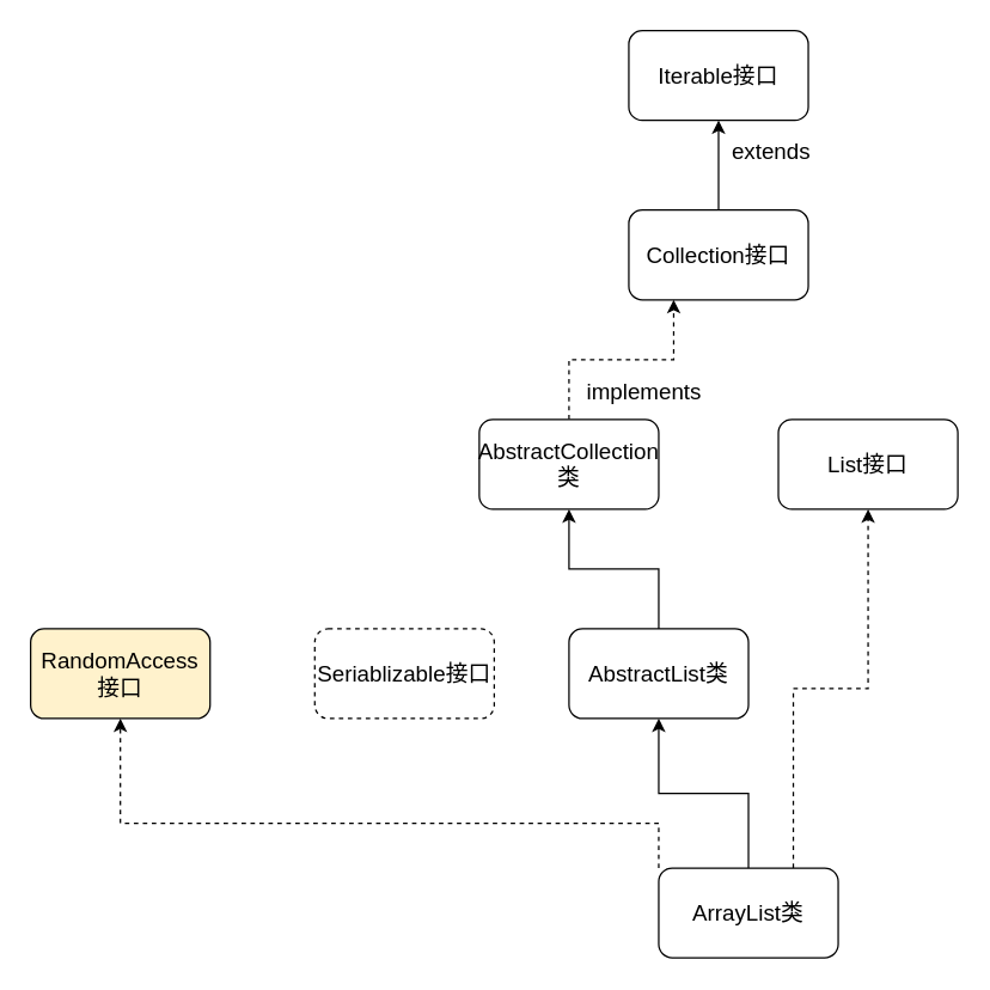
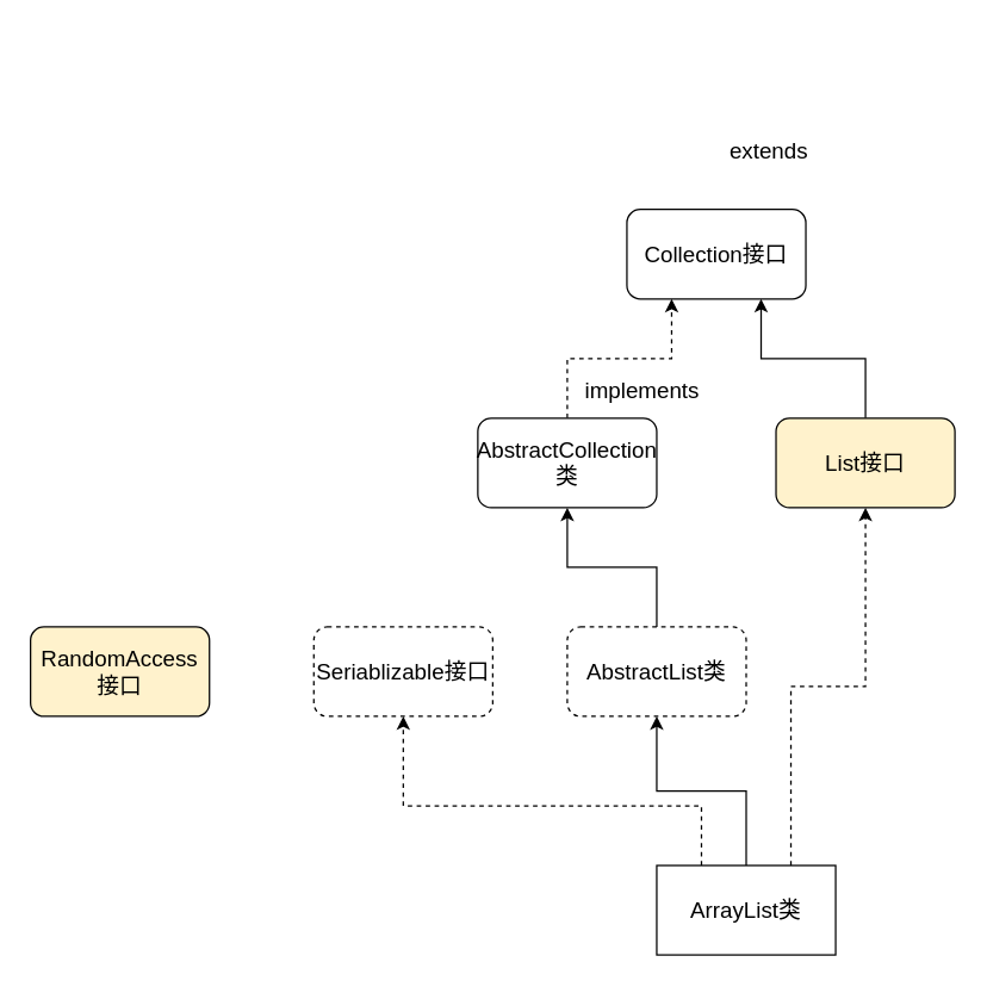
- <mxCell id="6" value="Iterable接口" style="whiteSpace=wrap;html=1;rounded=1;fontSize=15;" vertex="1" parent="1"><mxGeometry x="420" y="20" width="120" height="60" as="geometry" /></mxCell>
- <mxCell id="4" value="" style="edgeStyle=orthogonalEdgeStyle;rounded=0;orthogonalLoop=1;jettySize=auto;html=1;fontSize=15;" edge="1" parent="1" source="5" target="6"><mxGeometry relative="1" as="geometry" /></mxCell>
+ <mxCell id="2" value="" style="edgeStyle=orthogonalEdgeStyle;rounded=0;orthogonalLoop=1;jettySize=auto;html=1;entryX=0.75;entryY=1;entryDx=0;entryDy=0;fontSize=15;" edge="1" parent="1" source="3" target="5"><mxGeometry relative="1" as="geometry" /></mxCell>
- <mxCell id="3" value="List接口" style="rounded=1;whiteSpace=wrap;html=1;fontSize=15;" vertex="1" parent="1"><mxGeometry x="520" y="280" width="120" height="60" as="geometry" /></mxCell>
+ <mxCell id="3" value="List接口" style="rounded=1;whiteSpace=wrap;html=1;fontSize=15;fillColor=#fff2cc;" vertex="1" parent="1"><mxGeometry x="520" y="280" width="120" height="60" as="geometry" /></mxCell>
- <mxCell id="17" value="AbstractList类" style="rounded=1;whiteSpace=wrap;html=1;fontSize=15;" vertex="1" parent="1"><mxGeometry x="380" y="420" width="120" height="60" as="geometry" /></mxCell>
+ <mxCell id="17" value="AbstractList类" style="rounded=1;whiteSpace=wrap;html=1;fontSize=15;dashed=1;" vertex="1" parent="1"><mxGeometry x="380" y="420" width="120" height="60" as="geometry" /></mxCell>
+ <mxCell id="12" style="edgeStyle=orthogonalEdgeStyle;rounded=0;orthogonalLoop=1;jettySize=auto;html=1;exitX=0.25;exitY=0;exitDx=0;exitDy=0;entryX=0.5;entryY=1;entryDx=0;entryDy=0;dashed=1;fontSize=15;" edge="1" parent="1" source="14" target="18"><mxGeometry relative="1" as="geometry"><Array as="points"><mxPoint x="470" y="540" /><mxPoint x="270" y="540" /></Array></mxGeometry></mxCell>
- <mxCell id="13" style="edgeStyle=orthogonalEdgeStyle;rounded=0;orthogonalLoop=1;jettySize=auto;html=1;exitX=0;exitY=0;exitDx=0;exitDy=0;dashed=1;fontSize=15;" edge="1" parent="1" source="14" target="15"><mxGeometry relative="1" as="geometry"><Array as="points"><mxPoint x="440" y="550" /><mxPoint x="80" y="550" /></Array></mxGeometry></mxCell>
- <mxCell id="14" value="&lt;div style=&quot;font-size: 15px&quot;&gt;ArrayList类&lt;/div&gt;" style="rounded=1;whiteSpace=wrap;html=1;fontSize=15;" vertex="1" parent="1"><mxGeometry x="440" y="580" width="120" height="60" as="geometry" /></mxCell>
+ <mxCell id="14" value="&lt;div style=&quot;font-size: 15px&quot;&gt;ArrayList类&lt;/div&gt;" style="whiteSpace=wrap;html=1;fontSize=15;rounded=0;" vertex="1" parent="1"><mxGeometry x="440" y="580" width="120" height="60" as="geometry" /></mxCell>
